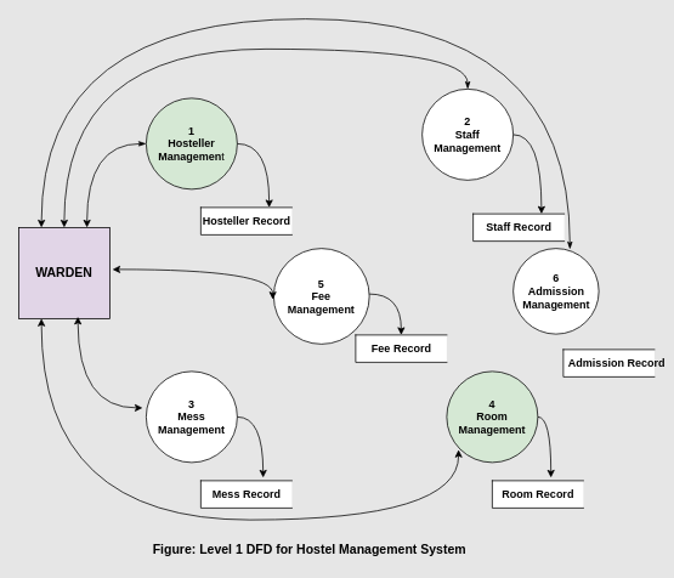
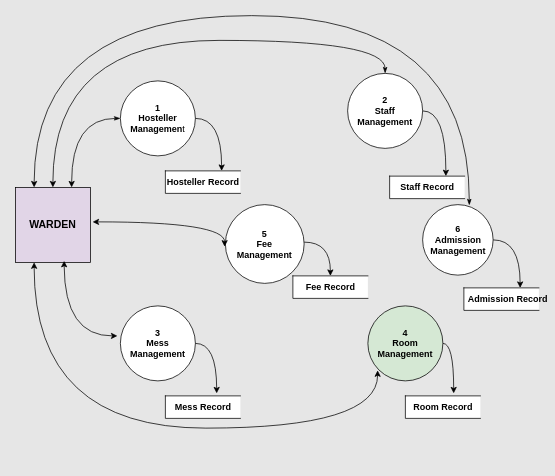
- <mxCell id="7" value="&lt;b&gt;1&lt;br&gt;Hosteller&lt;br&gt;Managemen&lt;/b&gt;t" style="ellipse;whiteSpace=wrap;html=1;aspect=fixed;fillColor=#d5e8d4;" parent="1" vertex="1"><mxGeometry x="160" y="107" width="100" height="100" as="geometry" /></mxCell>
+ <mxCell id="7" value="&lt;b&gt;1&lt;br&gt;Hosteller&lt;br&gt;Managemen&lt;/b&gt;t" style="ellipse;whiteSpace=wrap;html=1;aspect=fixed;" parent="1" vertex="1"><mxGeometry x="160" y="107" width="100" height="100" as="geometry" /></mxCell>
+ <mxCell id="25" style="edgeStyle=orthogonalEdgeStyle;rounded=0;orthogonalLoop=1;jettySize=auto;html=1;exitX=1;exitY=0.5;exitDx=0;exitDy=0;entryX=0.75;entryY=0;entryDx=0;entryDy=0;curved=1;" parent="1" source="26" target="27" edge="1"><mxGeometry relative="1" as="geometry" /></mxCell>
- <mxCell id="21" value="&lt;b&gt;&lt;font style=&quot;font-size: 14px&quot;&gt;Figure: Level 1 DFD for Hostel Management System&lt;/font&gt;&lt;/b&gt;" style="text;html=1;strokeColor=none;fillColor=none;align=center;verticalAlign=middle;whiteSpace=wrap;rounded=0;" parent="1" vertex="1"><mxGeometry x="160" y="592" width="359" height="20" as="geometry" /></mxCell>
